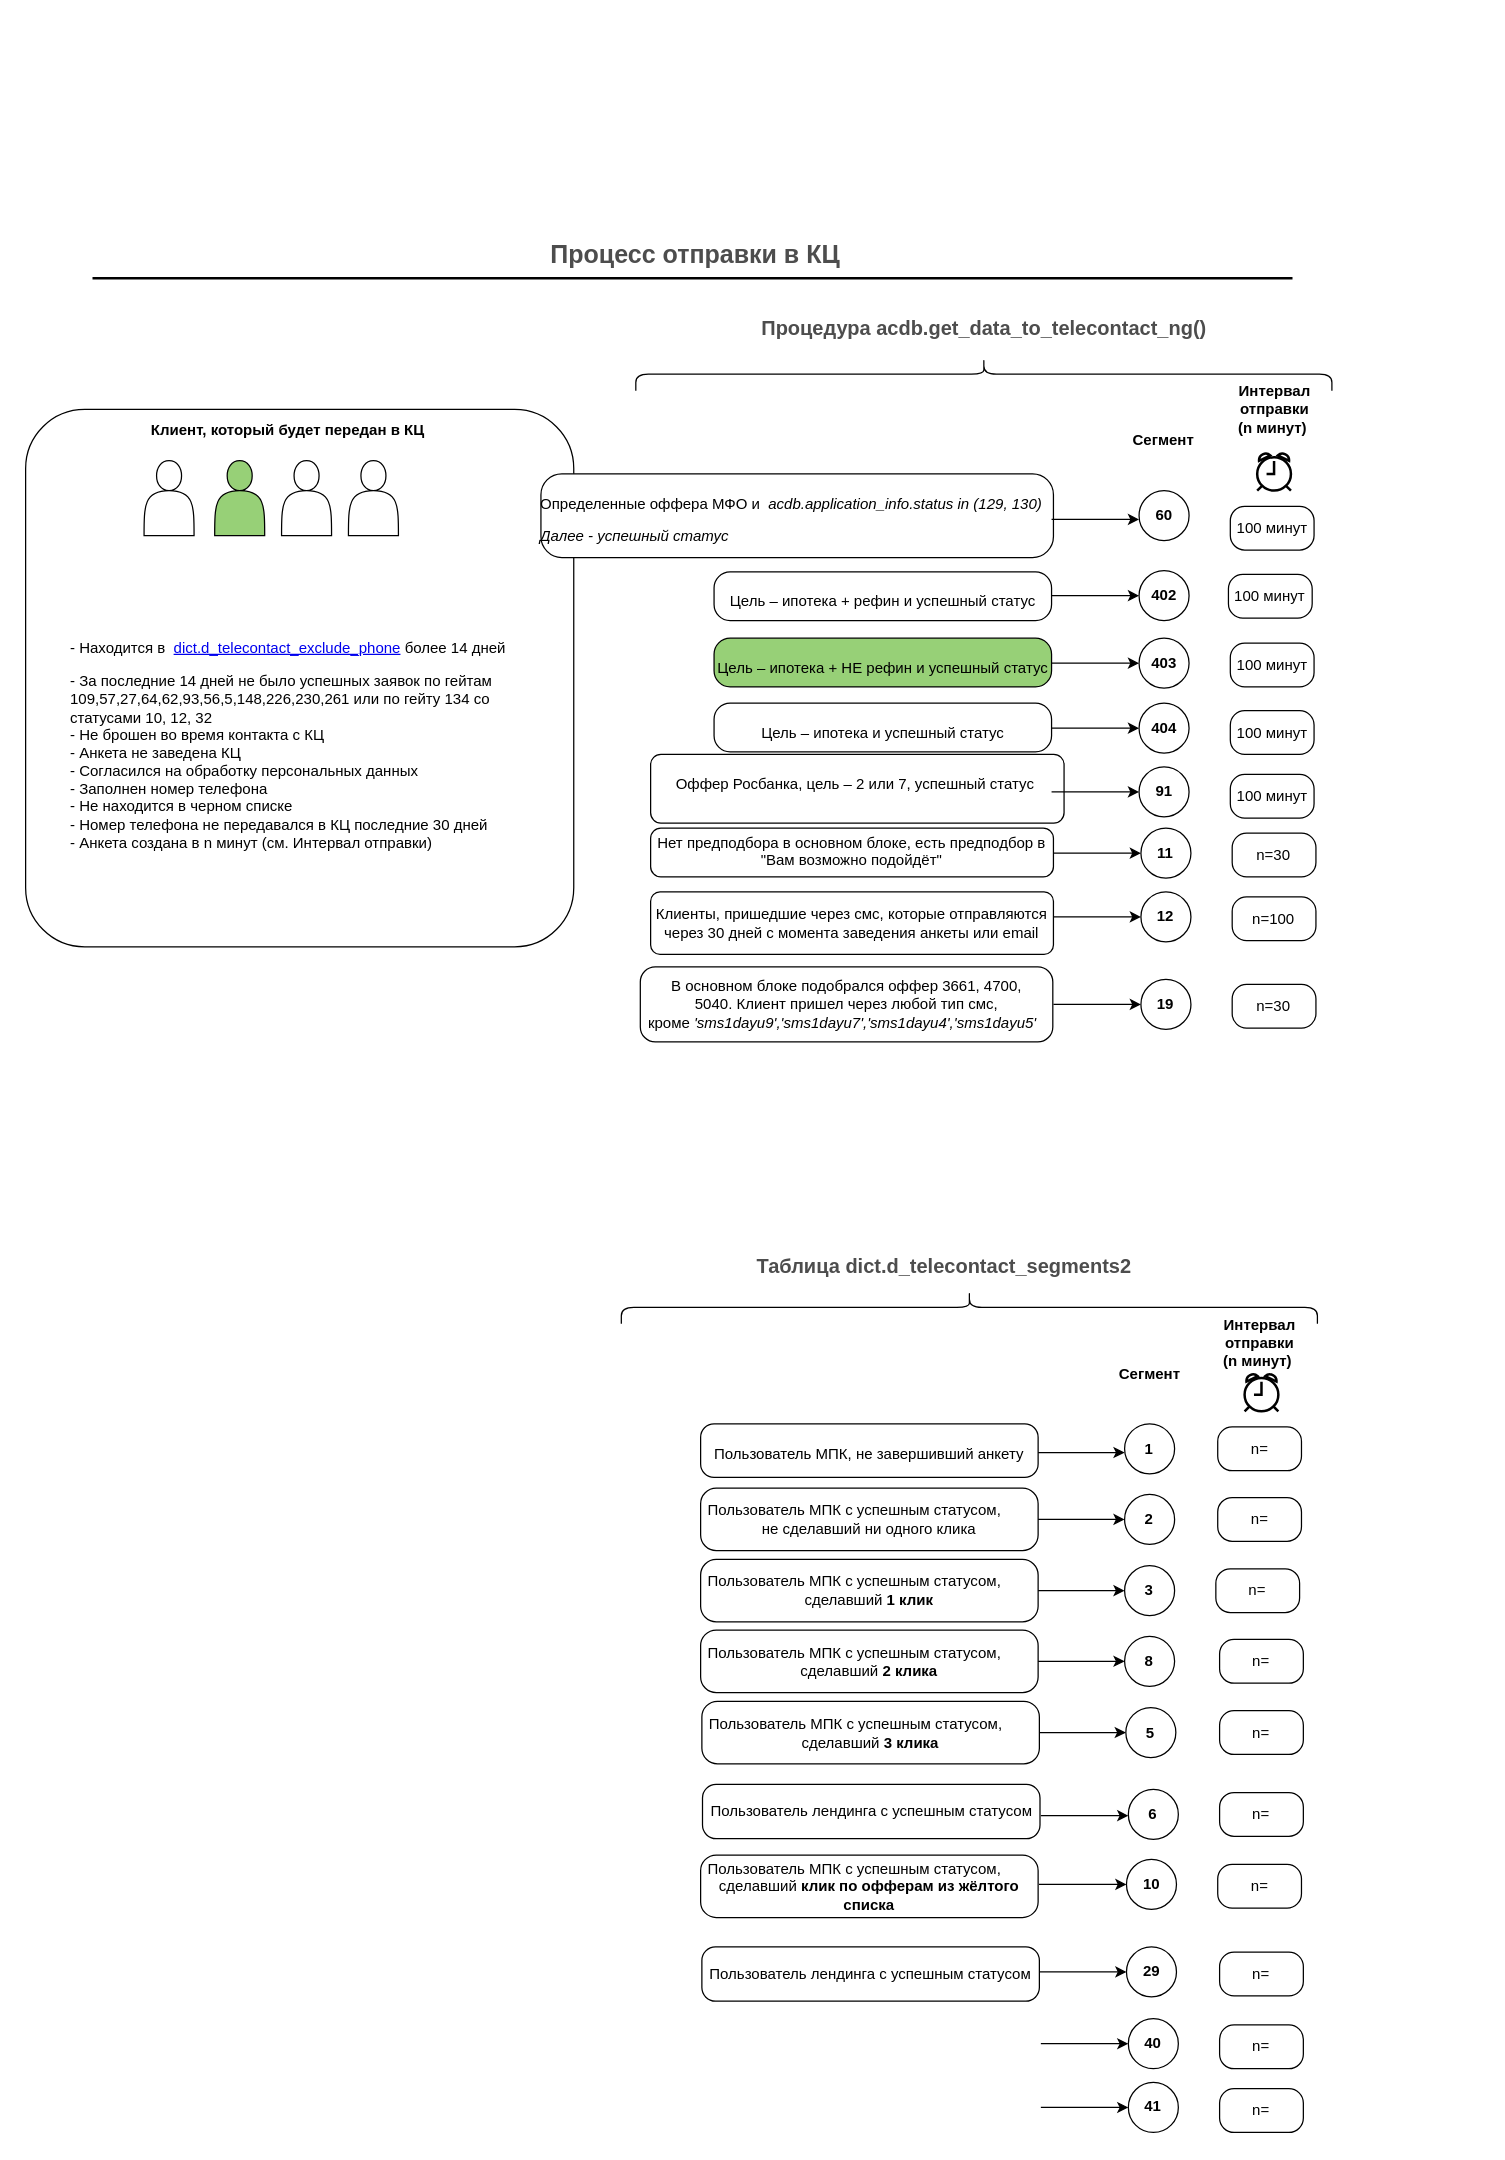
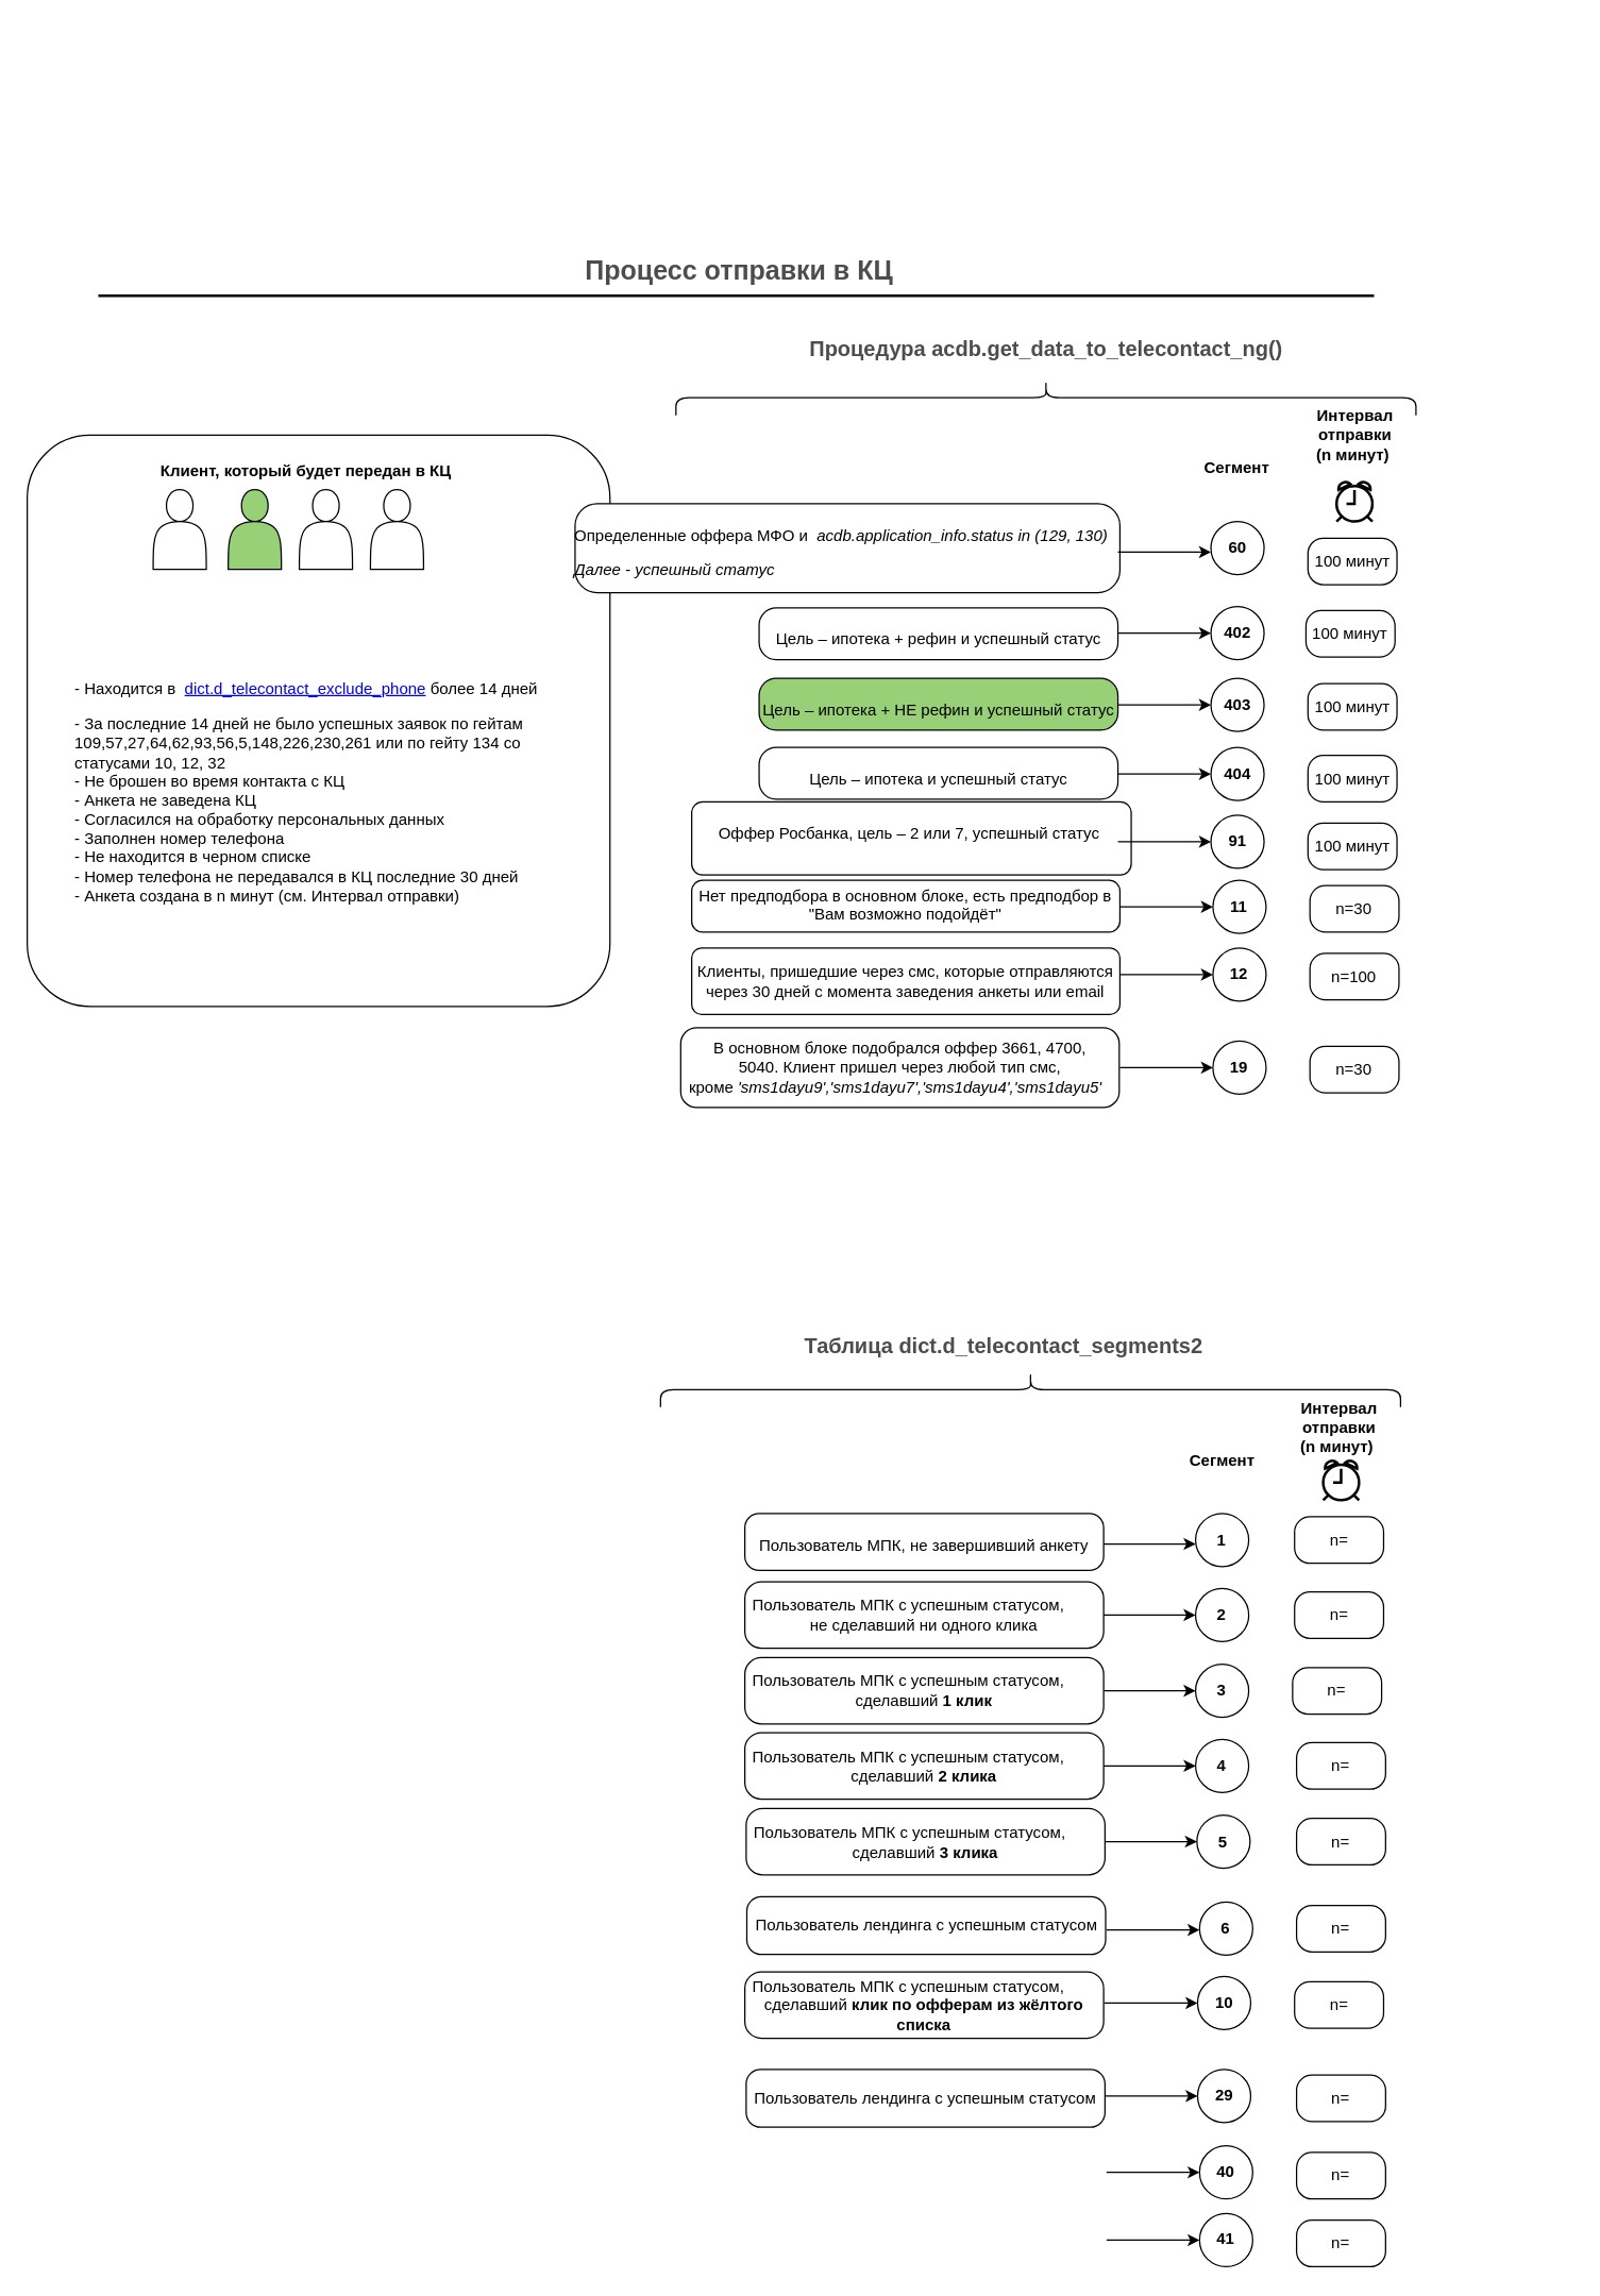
- <mxCell id="5" value="Клиент, который будет передан в КЦ" style="text;html=1;strokeColor=none;fillColor=none;align=center;verticalAlign=middle;whiteSpace=wrap;rounded=0;fontStyle=1" parent="1" vertex="1"><mxGeometry x="114.75" y="334" width="230" height="20" as="geometry" /></mxCell>
+ <mxCell id="5" value="Клиент, который будет передан в КЦ" style="text;html=1;strokeColor=none;fillColor=none;align=center;verticalAlign=middle;whiteSpace=wrap;rounded=0;fontStyle=1" parent="1" vertex="1"><mxGeometry x="114.75" y="344" width="230" height="20" as="geometry" /></mxCell>
- <mxCell id="55" value="8" style="ellipse;whiteSpace=wrap;html=1;aspect=fixed;fontFamily=Helvetica;fillColor=#FFFFFF;align=center;verticalAlign=middle;fontStyle=1" parent="1" vertex="1"><mxGeometry x="899.18" y="1308.56" width="40" height="40" as="geometry" /></mxCell>
+ <mxCell id="55" value="4" style="ellipse;whiteSpace=wrap;html=1;aspect=fixed;fontFamily=Helvetica;fillColor=#FFFFFF;align=center;verticalAlign=middle;fontStyle=1" parent="1" vertex="1"><mxGeometry x="899.18" y="1308.56" width="40" height="40" as="geometry" /></mxCell>
